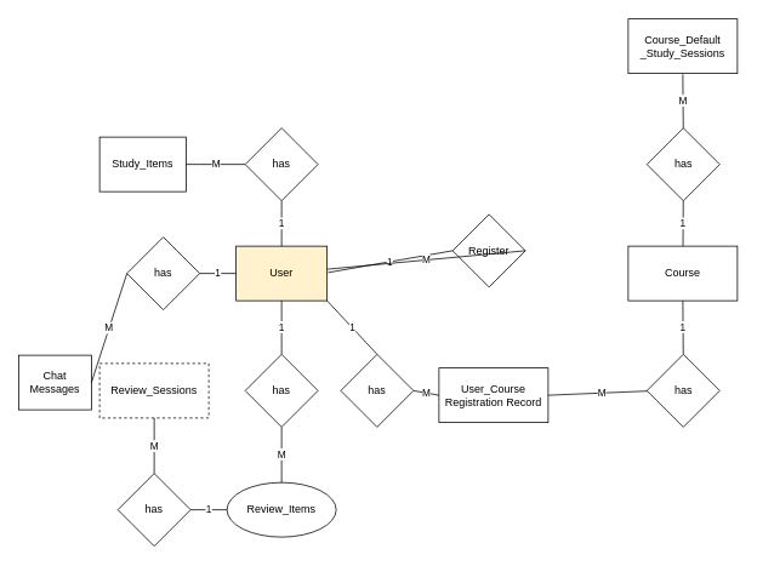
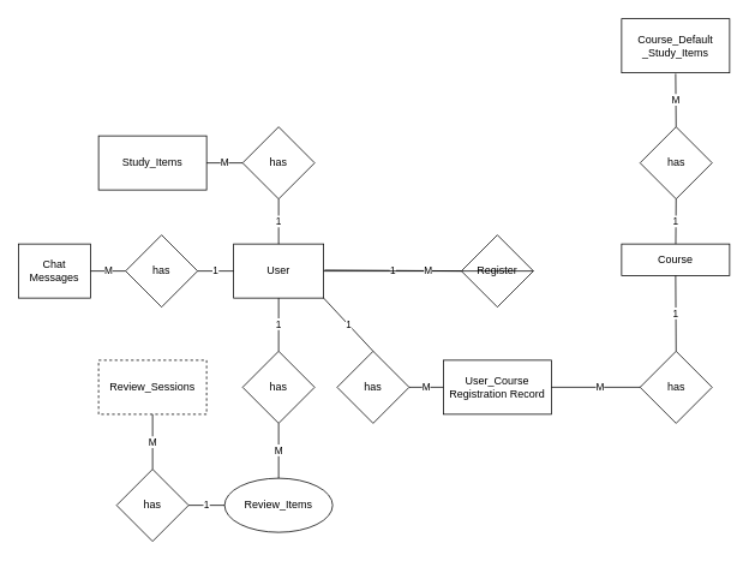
- <mxCell id="33" value="Course_Default&lt;br&gt;_Study_Sessions" style="rounded=0;whiteSpace=wrap;html=1;" vertex="1" parent="1"><mxGeometry x="690" y="20" width="120" height="60" as="geometry" /></mxCell>
+ <mxCell id="33" value="Course_Default&lt;br&gt;_Study_Items" style="rounded=0;whiteSpace=wrap;html=1;" vertex="1" parent="1"><mxGeometry x="690" y="20" width="120" height="60" as="geometry" /></mxCell>
- <mxCell id="4" value="Study_Items" style="rounded=0;whiteSpace=wrap;html=1;" vertex="1" parent="1"><mxGeometry x="109" y="150" width="95" height="60" as="geometry" /></mxCell>
+ <mxCell id="4" value="Study_Items" style="rounded=0;whiteSpace=wrap;html=1;" vertex="1" parent="1"><mxGeometry x="109" y="150" width="120" height="60" as="geometry" /></mxCell>
- <mxCell id="21" value="Register" style="rhombus;whiteSpace=wrap;html=1;" vertex="1" parent="1"><mxGeometry x="497" y="235" width="80" height="80" as="geometry" /></mxCell>
+ <mxCell id="21" value="Register" style="rhombus;whiteSpace=wrap;html=1;" vertex="1" parent="1"><mxGeometry x="512" y="260" width="80" height="80" as="geometry" /></mxCell>
- <mxCell id="3" value="User" style="rounded=0;whiteSpace=wrap;html=1;fillColor=#fff2cc;" vertex="1" parent="1"><mxGeometry x="259" y="270" width="100" height="60" as="geometry" /></mxCell>
+ <mxCell id="3" value="User" style="rounded=0;whiteSpace=wrap;html=1;" vertex="1" parent="1"><mxGeometry x="259" y="270" width="100" height="60" as="geometry" /></mxCell>
- <mxCell id="26" value="Course" style="rounded=0;whiteSpace=wrap;html=1;" vertex="1" parent="1"><mxGeometry x="690" y="270" width="120" height="60" as="geometry" /></mxCell>
+ <mxCell id="26" value="Course" style="rounded=0;whiteSpace=wrap;html=1;" vertex="1" parent="1"><mxGeometry x="690" y="270" width="120" height="35" as="geometry" /></mxCell>
- <mxCell id="8" value="Chat Messages" style="rounded=0;whiteSpace=wrap;html=1;" vertex="1" parent="1"><mxGeometry x="20" y="390" width="80" height="60" as="geometry" /></mxCell>
+ <mxCell id="8" value="Chat Messages" style="rounded=0;whiteSpace=wrap;html=1;" vertex="1" parent="1"><mxGeometry x="20" y="270" width="80" height="60" as="geometry" /></mxCell>
- <mxCell id="23" value="User_Course&lt;br&gt;Registration Record" style="rounded=0;whiteSpace=wrap;html=1;" vertex="1" parent="1"><mxGeometry x="482" y="404" width="120" height="60" as="geometry" /></mxCell>
+ <mxCell id="23" value="User_Course&lt;br&gt;Registration Record" style="rounded=0;whiteSpace=wrap;html=1;" vertex="1" parent="1"><mxGeometry x="492" y="399" width="120" height="60" as="geometry" /></mxCell>
